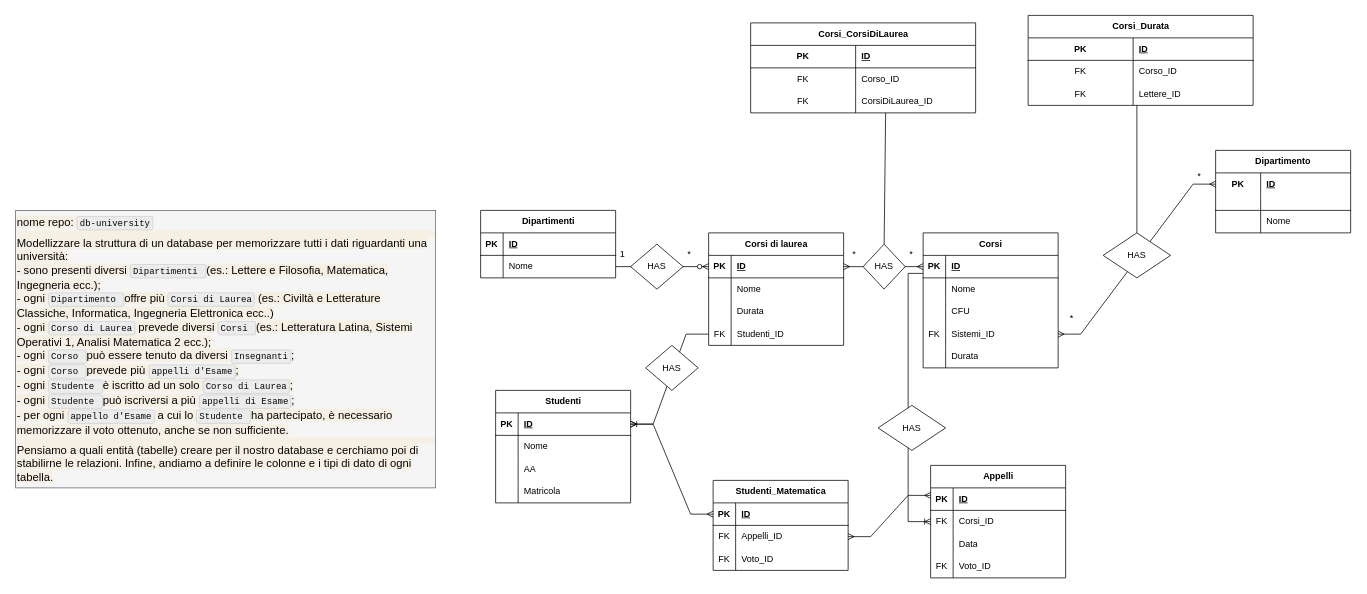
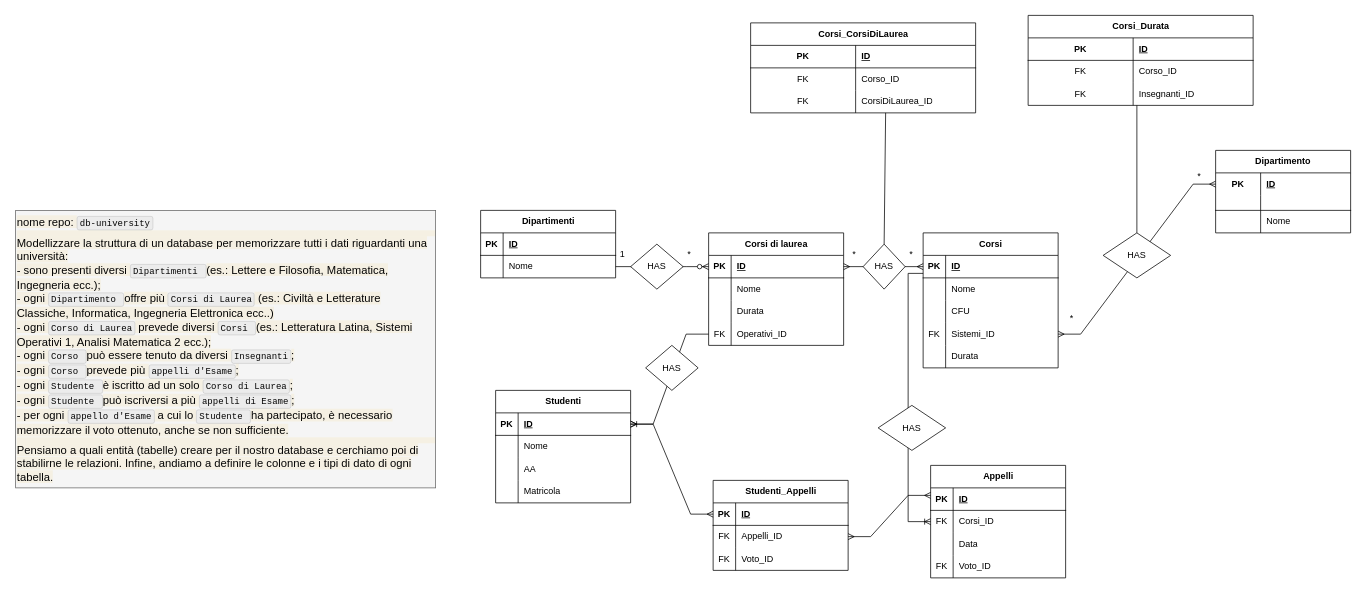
- <mxCell id="80" value="Lettere_ID" style="shape=partialRectangle;connectable=0;fillColor=none;top=0;left=0;bottom=0;right=0;align=left;spacingLeft=6;overflow=hidden;whiteSpace=wrap;html=1;" vertex="1" parent="78"><mxGeometry x="140" width="160" height="30" as="geometry"><mxRectangle width="160" height="30" as="alternateBounds" /></mxGeometry></mxCell>
+ <mxCell id="80" value="Insegnanti_ID" style="shape=partialRectangle;connectable=0;fillColor=none;top=0;left=0;bottom=0;right=0;align=left;spacingLeft=6;overflow=hidden;whiteSpace=wrap;html=1;" vertex="1" parent="78"><mxGeometry x="140" width="160" height="30" as="geometry"><mxRectangle width="160" height="30" as="alternateBounds" /></mxGeometry></mxCell>
- <mxCell id="22" value="Studenti_ID" style="shape=partialRectangle;connectable=0;fillColor=none;top=0;left=0;bottom=0;right=0;align=left;spacingLeft=6;overflow=hidden;whiteSpace=wrap;html=1;" vertex="1" parent="20"><mxGeometry x="30" width="150" height="30" as="geometry"><mxRectangle width="150" height="30" as="alternateBounds" /></mxGeometry></mxCell>
+ <mxCell id="22" value="Operativi_ID" style="shape=partialRectangle;connectable=0;fillColor=none;top=0;left=0;bottom=0;right=0;align=left;spacingLeft=6;overflow=hidden;whiteSpace=wrap;html=1;" vertex="1" parent="20"><mxGeometry x="30" width="150" height="30" as="geometry"><mxRectangle width="150" height="30" as="alternateBounds" /></mxGeometry></mxCell>
- <mxCell id="113" value="Studenti_Matematica" style="shape=table;startSize=30;container=1;collapsible=1;childLayout=tableLayout;fixedRows=1;rowLines=0;fontStyle=1;align=center;resizeLast=1;html=1;" vertex="1" parent="1"><mxGeometry x="950" y="640" width="180" height="120" as="geometry" /></mxCell>
+ <mxCell id="113" value="Studenti_Appelli" style="shape=table;startSize=30;container=1;collapsible=1;childLayout=tableLayout;fixedRows=1;rowLines=0;fontStyle=1;align=center;resizeLast=1;html=1;" vertex="1" parent="1"><mxGeometry x="950" y="640" width="180" height="120" as="geometry" /></mxCell>
